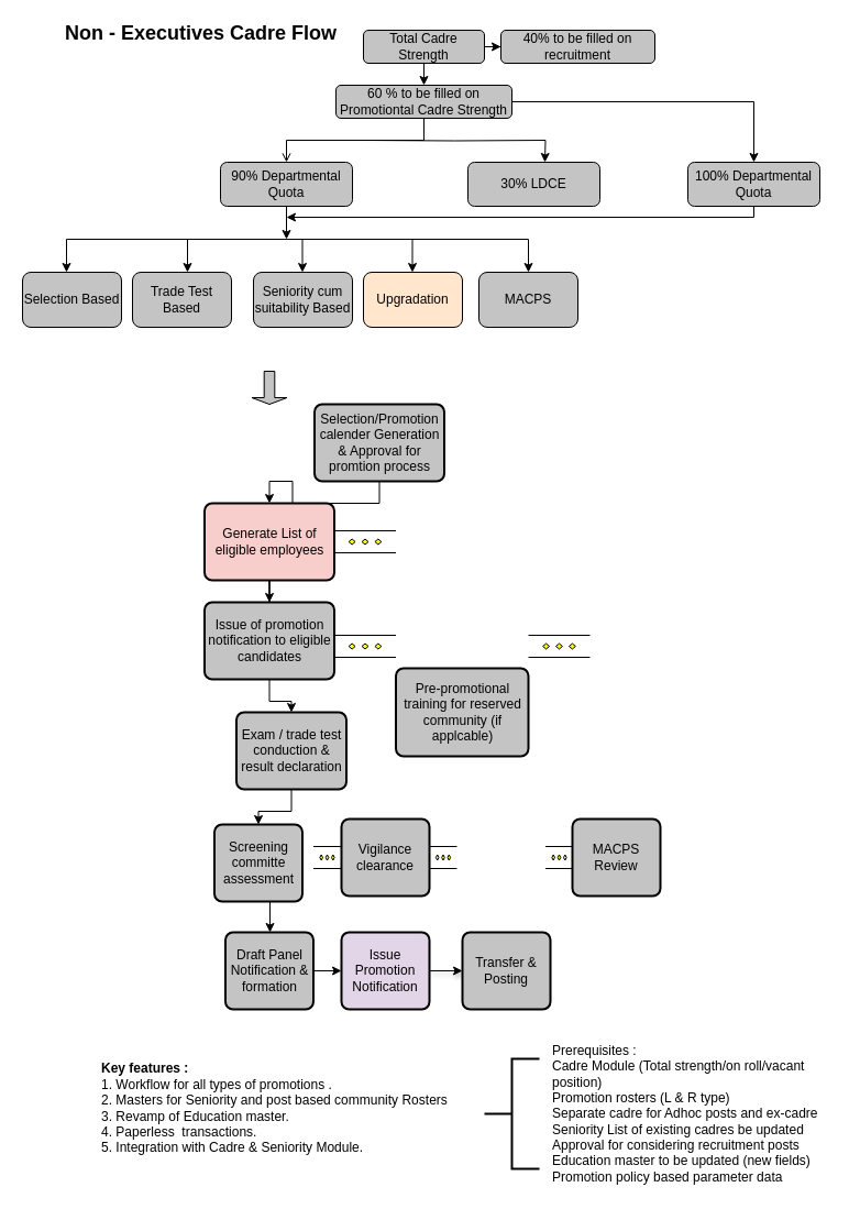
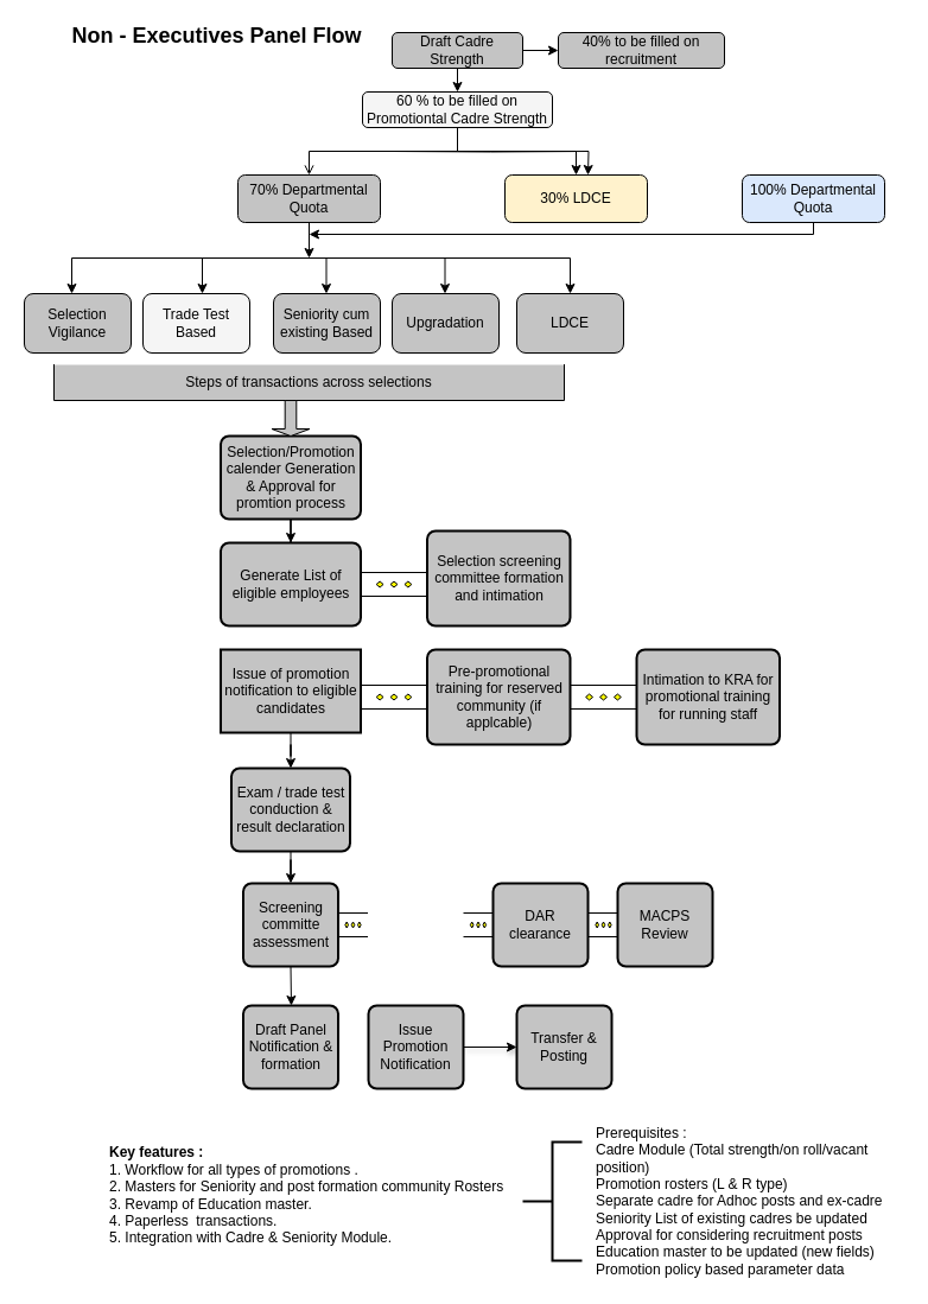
- <mxCell id="60" value="&lt;font style=&quot;font-size: 18px&quot;&gt;&lt;b&gt;Non - Executives Cadre Flow&lt;/b&gt;&lt;/font&gt; " style="text;html=1;align=center;verticalAlign=middle;resizable=0;points=[];autosize=1;" parent="1" vertex="1"><mxGeometry x="52" y="20" width="260" height="20" as="geometry" /></mxCell>
+ <mxCell id="60" value="&lt;font style=&quot;font-size: 18px&quot;&gt;&lt;b&gt;Non - Executives Panel Flow&lt;/b&gt;&lt;/font&gt; " style="text;html=1;align=center;verticalAlign=middle;resizable=0;points=[];autosize=1;" parent="1" vertex="1"><mxGeometry x="52" y="20" width="260" height="20" as="geometry" /></mxCell>
- <mxCell id="18" value="Total Cadre Strength " style="rounded=1;whiteSpace=wrap;html=1;strokeColor=#000000;fillColor=#C4C4C4;" parent="1" vertex="1"><mxGeometry x="330" y="27" width="110" height="30" as="geometry" /></mxCell>
+ <mxCell id="18" value="Draft Cadre Strength " style="rounded=1;whiteSpace=wrap;html=1;strokeColor=#000000;fillColor=#C4C4C4;" parent="1" vertex="1"><mxGeometry x="330" y="27" width="110" height="30" as="geometry" /></mxCell>
- <mxCell id="19" value="40% to be filled on recruitment" style="rounded=1;whiteSpace=wrap;html=1;strokeColor=#000000;fillColor=#C4C4C4;" parent="1" vertex="1"><mxGeometry x="455" y="27" width="140" height="30" as="geometry" /></mxCell>
+ <mxCell id="19" value="40% to be filled on recruitment" style="rounded=1;whiteSpace=wrap;html=1;strokeColor=#000000;fillColor=#C4C4C4;" parent="1" vertex="1"><mxGeometry x="470" y="27" width="140" height="30" as="geometry" /></mxCell>
- <mxCell id="15" value="60 % to be filled on Promotiontal Cadre Strength " style="rounded=1;whiteSpace=wrap;html=1;strokeColor=#000000;fillColor=#C4C4C4;" parent="1" vertex="1"><mxGeometry x="305" y="77" width="160" height="30" as="geometry" /></mxCell>
+ <mxCell id="15" value="60 % to be filled on Promotiontal Cadre Strength " style="rounded=1;whiteSpace=wrap;html=1;strokeColor=#000000;fillColor=#f5f5f5;" parent="1" vertex="1"><mxGeometry x="305" y="77" width="160" height="30" as="geometry" /></mxCell>
- <mxCell id="14" style="edgeStyle=orthogonalEdgeStyle;rounded=0;orthogonalLoop=1;jettySize=auto;html=1;" parent="1" source="15" target="6" edge="1"><mxGeometry relative="1" as="geometry" /></mxCell>
+ <mxCell id="14" style="edgeStyle=orthogonalEdgeStyle;rounded=0;orthogonalLoop=1;jettySize=auto;html=1;" parent="1" source="15" target="4" edge="1"><mxGeometry relative="1" as="geometry" /></mxCell>
- <mxCell id="3" value="90% Departmental Quota" style="rounded=1;whiteSpace=wrap;html=1;strokeColor=#000000;fillColor=#C4C4C4;" parent="1" vertex="1"><mxGeometry x="200" y="147" width="120" height="40" as="geometry" /></mxCell>
+ <mxCell id="3" value="70% Departmental Quota" style="rounded=1;whiteSpace=wrap;html=1;strokeColor=#000000;fillColor=#C4C4C4;" parent="1" vertex="1"><mxGeometry x="200" y="147" width="120" height="40" as="geometry" /></mxCell>
- <mxCell id="4" value="30% LDCE" style="rounded=1;whiteSpace=wrap;html=1;strokeColor=#000000;fillColor=#C4C4C4;" parent="1" vertex="1"><mxGeometry x="425" y="147" width="120" height="40" as="geometry" /></mxCell>
+ <mxCell id="4" value="30% LDCE" style="rounded=1;whiteSpace=wrap;html=1;strokeColor=#000000;fillColor=#fff2cc;" parent="1" vertex="1"><mxGeometry x="425" y="147" width="120" height="40" as="geometry" /></mxCell>
- <mxCell id="6" value="100% Departmental Quota" style="rounded=1;whiteSpace=wrap;html=1;strokeColor=#000000;fillColor=#C4C4C4;" parent="1" vertex="1"><mxGeometry x="625" y="147" width="120" height="40" as="geometry" /></mxCell>
+ <mxCell id="6" value="100% Departmental Quota" style="rounded=1;whiteSpace=wrap;html=1;strokeColor=#000000;fillColor=#dae8fc;" parent="1" vertex="1"><mxGeometry x="625" y="147" width="120" height="40" as="geometry" /></mxCell>
- <mxCell id="7" value="Selection Based" style="rounded=1;whiteSpace=wrap;html=1;strokeColor=#000000;fillColor=#C4C4C4;" parent="1" vertex="1"><mxGeometry x="20" y="247" width="90" height="50" as="geometry" /></mxCell>
+ <mxCell id="7" value="Selection Vigilance" style="rounded=1;whiteSpace=wrap;html=1;strokeColor=#000000;fillColor=#C4C4C4;" parent="1" vertex="1"><mxGeometry x="20" y="247" width="90" height="50" as="geometry" /></mxCell>
- <mxCell id="9" value="Trade Test Based" style="rounded=1;whiteSpace=wrap;html=1;strokeColor=#000000;fillColor=#C4C4C4;" parent="1" vertex="1"><mxGeometry x="120" y="247" width="90" height="50" as="geometry" /></mxCell>
+ <mxCell id="9" value="Trade Test Based" style="rounded=1;whiteSpace=wrap;html=1;strokeColor=#000000;fillColor=#f5f5f5;" parent="1" vertex="1"><mxGeometry x="120" y="247" width="90" height="50" as="geometry" /></mxCell>
- <mxCell id="8" value="Seniority cum suitability Based" style="rounded=1;whiteSpace=wrap;html=1;strokeColor=#000000;fillColor=#C4C4C4;" parent="1" vertex="1"><mxGeometry x="230" y="247" width="90" height="50" as="geometry" /></mxCell>
+ <mxCell id="8" value="Seniority cum existing Based" style="rounded=1;whiteSpace=wrap;html=1;strokeColor=#000000;fillColor=#C4C4C4;" parent="1" vertex="1"><mxGeometry x="230" y="247" width="90" height="50" as="geometry" /></mxCell>
- <mxCell id="10" value="Upgradation " style="rounded=1;whiteSpace=wrap;html=1;strokeColor=#000000;fillColor=#ffe6cc;" parent="1" vertex="1"><mxGeometry x="330" y="247" width="90" height="50" as="geometry" /></mxCell>
+ <mxCell id="10" value="Upgradation " style="rounded=1;whiteSpace=wrap;html=1;strokeColor=#000000;fillColor=#C4C4C4;" parent="1" vertex="1"><mxGeometry x="330" y="247" width="90" height="50" as="geometry" /></mxCell>
- <mxCell id="11" value="MACPS" style="rounded=1;whiteSpace=wrap;html=1;strokeColor=#000000;fillColor=#C4C4C4;" parent="1" vertex="1"><mxGeometry x="435" y="247" width="90" height="50" as="geometry" /></mxCell>
+ <mxCell id="11" value="LDCE" style="rounded=1;whiteSpace=wrap;html=1;strokeColor=#000000;fillColor=#C4C4C4;" parent="1" vertex="1"><mxGeometry x="435" y="247" width="90" height="50" as="geometry" /></mxCell>
+ <mxCell id="26" value="Steps of transactions across selections " style="shape=partialRectangle;whiteSpace=wrap;html=1;bottom=1;right=1;left=1;top=0;fillColor=#C4C4C4;routingCenterX=-0.5;strokeColor=#000000;" parent="1" vertex="1"><mxGeometry x="45" y="307" width="430" height="30" as="geometry" /></mxCell>
- <mxCell id="28" value="Selection/Promotion calender Generation &amp;amp; Approval for promtion process" style="rounded=1;whiteSpace=wrap;html=1;absoluteArcSize=1;arcSize=14;strokeWidth=2;strokeColor=#000000;fillColor=#C4C4C4;" parent="1" vertex="1"><mxGeometry x="285.5" y="367" width="118" height="70" as="geometry" /></mxCell>
+ <mxCell id="28" value="Selection/Promotion calender Generation &amp;amp; Approval for promtion process" style="rounded=1;whiteSpace=wrap;html=1;absoluteArcSize=1;arcSize=14;strokeWidth=2;strokeColor=#000000;fillColor=#C4C4C4;" parent="1" vertex="1"><mxGeometry x="185.5" y="367" width="118" height="70" as="geometry" /></mxCell>
+ <mxCell id="36" value="Selection screening committee formation and intimation" style="rounded=1;whiteSpace=wrap;html=1;absoluteArcSize=1;arcSize=14;strokeWidth=2;strokeColor=#000000;fillColor=#C4C4C4;" parent="1" vertex="1"><mxGeometry x="359.5" y="447" width="120.5" height="80" as="geometry" /></mxCell>
- <mxCell id="30" value="Generate List of eligible employees" style="rounded=1;whiteSpace=wrap;html=1;absoluteArcSize=1;arcSize=14;strokeWidth=2;strokeColor=#000000;fillColor=#f8cecc;" parent="1" vertex="1"><mxGeometry x="185.5" y="457" width="118" height="70" as="geometry" /></mxCell>
+ <mxCell id="30" value="Generate List of eligible employees" style="rounded=1;whiteSpace=wrap;html=1;absoluteArcSize=1;arcSize=14;strokeWidth=2;strokeColor=#000000;fillColor=#C4C4C4;" parent="1" vertex="1"><mxGeometry x="185.5" y="457" width="118" height="70" as="geometry" /></mxCell>
- <mxCell id="29" value="" style="edgeStyle=orthogonalEdgeStyle;rounded=0;orthogonalLoop=1;jettySize=auto;html=1;strokeColor=#000000;fillColor=#C4C4C4;" parent="1" source="30" target="32" edge="1"><mxGeometry relative="1" as="geometry" /></mxCell>
- <mxCell id="32" value="Issue of promotion notification to eligible candidates" style="rounded=1;whiteSpace=wrap;html=1;absoluteArcSize=1;arcSize=14;strokeWidth=2;strokeColor=#000000;fillColor=#C4C4C4;" parent="1" vertex="1"><mxGeometry x="185.5" y="547" width="118" height="70" as="geometry" /></mxCell>
+ <mxCell id="32" value="Issue of promotion notification to eligible candidates" style="whiteSpace=wrap;html=1;absoluteArcSize=1;arcSize=14;strokeWidth=2;strokeColor=#000000;fillColor=#C4C4C4;rounded=0;" parent="1" vertex="1"><mxGeometry x="185.5" y="547" width="118" height="70" as="geometry" /></mxCell>
+ <mxCell id="41" value="Intimation to KRA for promotional training for running staff" style="rounded=1;whiteSpace=wrap;html=1;absoluteArcSize=1;arcSize=14;strokeWidth=2;strokeColor=#000000;fillColor=#C4C4C4;" parent="1" vertex="1"><mxGeometry x="536" y="547" width="120.5" height="80" as="geometry" /></mxCell>
- <mxCell id="40" value="Pre-promotional training for reserved community (if applcable)" style="rounded=1;whiteSpace=wrap;html=1;absoluteArcSize=1;arcSize=14;strokeWidth=2;strokeColor=#000000;fillColor=#C4C4C4;" parent="1" vertex="1"><mxGeometry x="359.5" y="607" width="120.5" height="80" as="geometry" /></mxCell>
+ <mxCell id="40" value="Pre-promotional training for reserved community (if applcable)" style="rounded=1;whiteSpace=wrap;html=1;absoluteArcSize=1;arcSize=14;strokeWidth=2;strokeColor=#000000;fillColor=#C4C4C4;" parent="1" vertex="1"><mxGeometry x="359.5" y="547" width="120.5" height="80" as="geometry" /></mxCell>
- <mxCell id="34" value="Exam / trade test conduction &amp;amp; result declaration" style="rounded=1;whiteSpace=wrap;html=1;absoluteArcSize=1;arcSize=14;strokeWidth=2;strokeColor=#000000;fillColor=#C4C4C4;" parent="1" vertex="1"><mxGeometry x="214.5" y="647" width="100" height="70" as="geometry" /></mxCell>
+ <mxCell id="34" value="Exam / trade test conduction &amp;amp; result declaration" style="rounded=1;whiteSpace=wrap;html=1;absoluteArcSize=1;arcSize=14;strokeWidth=2;strokeColor=#000000;fillColor=#C4C4C4;" parent="1" vertex="1"><mxGeometry x="194.5" y="647" width="100" height="70" as="geometry" /></mxCell>
- <mxCell id="46" value="Vigilance clearance" style="rounded=1;whiteSpace=wrap;html=1;absoluteArcSize=1;arcSize=14;strokeWidth=2;strokeColor=#000000;fillColor=#C4C4C4;" parent="1" vertex="1"><mxGeometry x="310" y="744" width="80" height="70" as="geometry" /></mxCell>
+ <mxCell id="47" value="DAR clearance" style="rounded=1;whiteSpace=wrap;html=1;absoluteArcSize=1;arcSize=14;strokeWidth=2;strokeColor=#000000;fillColor=#C4C4C4;" parent="1" vertex="1"><mxGeometry x="415" y="744" width="80" height="70" as="geometry" /></mxCell>
- <mxCell id="45" value="Screening committe assessment" style="rounded=1;whiteSpace=wrap;html=1;absoluteArcSize=1;arcSize=14;strokeWidth=2;strokeColor=#000000;fillColor=#C4C4C4;" parent="1" vertex="1"><mxGeometry x="194.5" y="749" width="80" height="70" as="geometry" /></mxCell>
+ <mxCell id="45" value="Screening committe assessment" style="rounded=1;whiteSpace=wrap;html=1;absoluteArcSize=1;arcSize=14;strokeWidth=2;strokeColor=#000000;fillColor=#C4C4C4;" parent="1" vertex="1"><mxGeometry x="204.5" y="744" width="80" height="70" as="geometry" /></mxCell>
- <mxCell id="52" value="" style="edgeStyle=orthogonalEdgeStyle;rounded=0;orthogonalLoop=1;jettySize=auto;html=1;strokeColor=#000000;fillColor=#C4C4C4;" parent="1" source="53" target="55" edge="1"><mxGeometry relative="1" as="geometry" /></mxCell>
- <mxCell id="55" value="Issue Promotion Notification" style="rounded=1;whiteSpace=wrap;html=1;absoluteArcSize=1;arcSize=14;strokeWidth=2;strokeColor=#000000;fillColor=#e1d5e7;" parent="1" vertex="1"><mxGeometry x="310" y="847" width="80" height="70" as="geometry" /></mxCell>
+ <mxCell id="55" value="Issue Promotion Notification" style="rounded=1;whiteSpace=wrap;html=1;absoluteArcSize=1;arcSize=14;strokeWidth=2;strokeColor=#000000;fillColor=#C4C4C4;" parent="1" vertex="1"><mxGeometry x="310" y="847" width="80" height="70" as="geometry" /></mxCell>
- <mxCell id="56" value="Transfer &amp;amp; Posting" style="rounded=1;whiteSpace=wrap;html=1;absoluteArcSize=1;arcSize=14;strokeWidth=2;strokeColor=#000000;fillColor=#C4C4C4;" parent="1" vertex="1"><mxGeometry x="420" y="847" width="80" height="70" as="geometry" /></mxCell>
+ <mxCell id="56" value="Transfer &amp;amp; Posting" style="rounded=1;whiteSpace=wrap;html=1;absoluteArcSize=1;arcSize=14;strokeWidth=2;strokeColor=#000000;fillColor=#C4C4C4;" parent="1" vertex="1"><mxGeometry x="435" y="847" width="80" height="70" as="geometry" /></mxCell>
- <mxCell id="59" value="&lt;div align=&quot;left&quot;&gt;&lt;b&gt;&lt;span&gt;&lt;span style=&quot;color: #000000&quot;&gt;Key features : &lt;/span&gt;&lt;/span&gt;&lt;/b&gt;&lt;br&gt;1. Workflow for all types of promotions .&lt;/div&gt;&lt;div align=&quot;left&quot;&gt;2. Masters for Seniority and post based community Rosters &lt;br&gt;&lt;span&gt;&lt;span style=&quot;color: rgb(0 , 0 , 0)&quot;&gt;&lt;/span&gt;&lt;span style=&quot;color: rgb(0 , 0 , 0)&quot;&gt;3. Revamp of Education master.&lt;/span&gt;&lt;/span&gt;&lt;/div&gt;&lt;div align=&quot;left&quot;&gt;&lt;span&gt;&lt;span style=&quot;color: rgb(0 , 0 , 0)&quot;&gt;4. Paperless&amp;nbsp; transactions.&lt;/span&gt;&lt;/span&gt;&lt;/div&gt;&lt;div align=&quot;left&quot;&gt;&lt;span&gt;&lt;span style=&quot;color: rgb(0 , 0 , 0)&quot;&gt;5. Integration with Cadre &amp;amp; Seniority Module.&lt;/span&gt;&lt;/span&gt;&lt;span&gt;&lt;span style=&quot;color: rgb(0 , 0 , 0)&quot;&gt;&lt;/span&gt;&lt;/span&gt;&lt;/div&gt;" style="text;html=1;align=left;verticalAlign=middle;resizable=0;points=[];autosize=1;" parent="1" vertex="1"><mxGeometry x="90" y="962" width="330" height="90" as="geometry" /></mxCell>
+ <mxCell id="59" value="&lt;div align=&quot;left&quot;&gt;&lt;b&gt;&lt;span&gt;&lt;span style=&quot;color: #000000&quot;&gt;Key features : &lt;/span&gt;&lt;/span&gt;&lt;/b&gt;&lt;br&gt;1. Workflow for all types of promotions .&lt;/div&gt;&lt;div align=&quot;left&quot;&gt;2. Masters for Seniority and post formation community Rosters &lt;br&gt;&lt;span&gt;&lt;span style=&quot;color: rgb(0 , 0 , 0)&quot;&gt;&lt;/span&gt;&lt;span style=&quot;color: rgb(0 , 0 , 0)&quot;&gt;3. Revamp of Education master.&lt;/span&gt;&lt;/span&gt;&lt;/div&gt;&lt;div align=&quot;left&quot;&gt;&lt;span&gt;&lt;span style=&quot;color: rgb(0 , 0 , 0)&quot;&gt;4. Paperless&amp;nbsp; transactions.&lt;/span&gt;&lt;/span&gt;&lt;/div&gt;&lt;div align=&quot;left&quot;&gt;&lt;span&gt;&lt;span style=&quot;color: rgb(0 , 0 , 0)&quot;&gt;5. Integration with Cadre &amp;amp; Seniority Module.&lt;/span&gt;&lt;/span&gt;&lt;span&gt;&lt;span style=&quot;color: rgb(0 , 0 , 0)&quot;&gt;&lt;/span&gt;&lt;/span&gt;&lt;/div&gt;" style="text;html=1;align=left;verticalAlign=middle;resizable=0;points=[];autosize=1;" parent="1" vertex="1"><mxGeometry x="90" y="962" width="330" height="90" as="geometry" /></mxCell>
